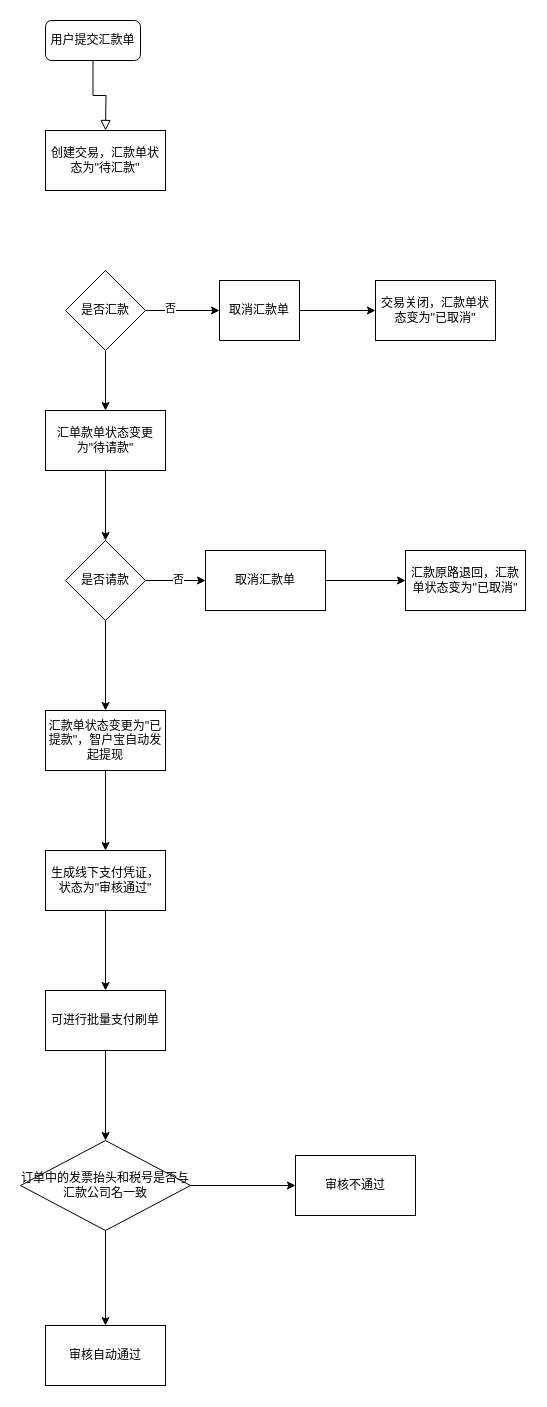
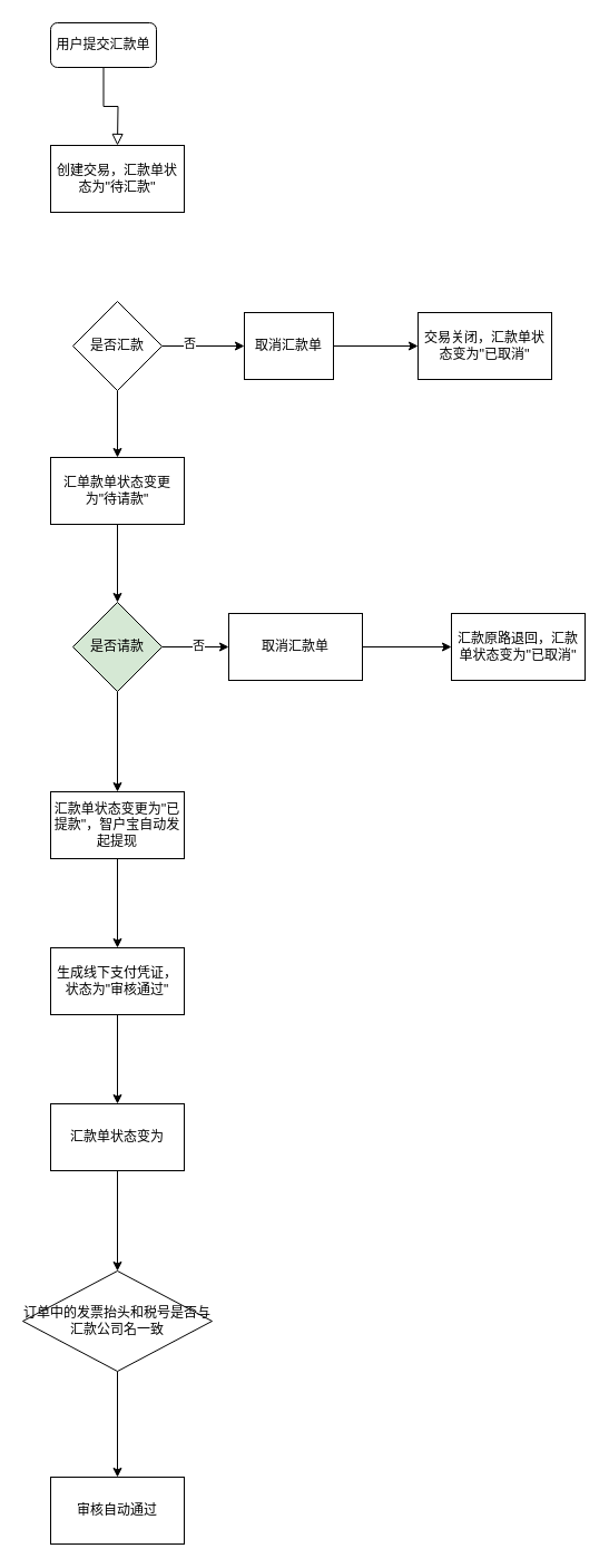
- <mxCell id="17" value="是否请款" style="rhombus;whiteSpace=wrap;html=1;rounded=0;" parent="1" vertex="1"><mxGeometry x="65" y="540" width="80" height="80" as="geometry" /></mxCell>
+ <mxCell id="17" value="是否请款" style="rhombus;whiteSpace=wrap;html=1;rounded=0;fillColor=#d5e8d4;" parent="1" vertex="1"><mxGeometry x="65" y="540" width="80" height="80" as="geometry" /></mxCell>
- <mxCell id="26" value="可进行批量支付刷单" style="whiteSpace=wrap;html=1;rounded=0;" vertex="1" parent="1"><mxGeometry x="45" y="990" width="120" height="60" as="geometry" /></mxCell>
+ <mxCell id="26" value="汇款单状态变为" style="whiteSpace=wrap;html=1;rounded=0;" vertex="1" parent="1"><mxGeometry x="45" y="990" width="120" height="60" as="geometry" /></mxCell>
- <mxCell id="27" value="" style="edgeStyle=orthogonalEdgeStyle;rounded=0;orthogonalLoop=1;jettySize=auto;html=1;" edge="1" parent="1" source="29" target="30"><mxGeometry relative="1" as="geometry" /></mxCell>
- <mxCell id="30" value="审核不通过" style="whiteSpace=wrap;html=1;rounded=0;" vertex="1" parent="1"><mxGeometry x="295" y="1155" width="120" height="60" as="geometry" /></mxCell>
